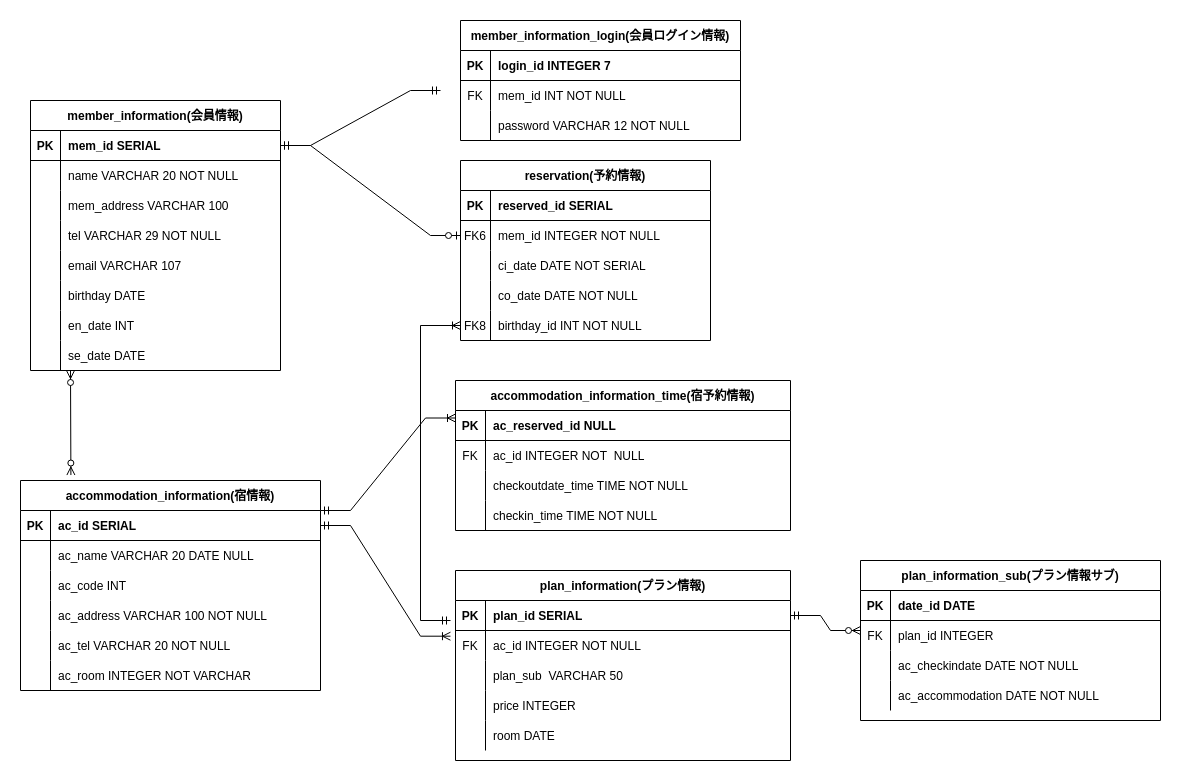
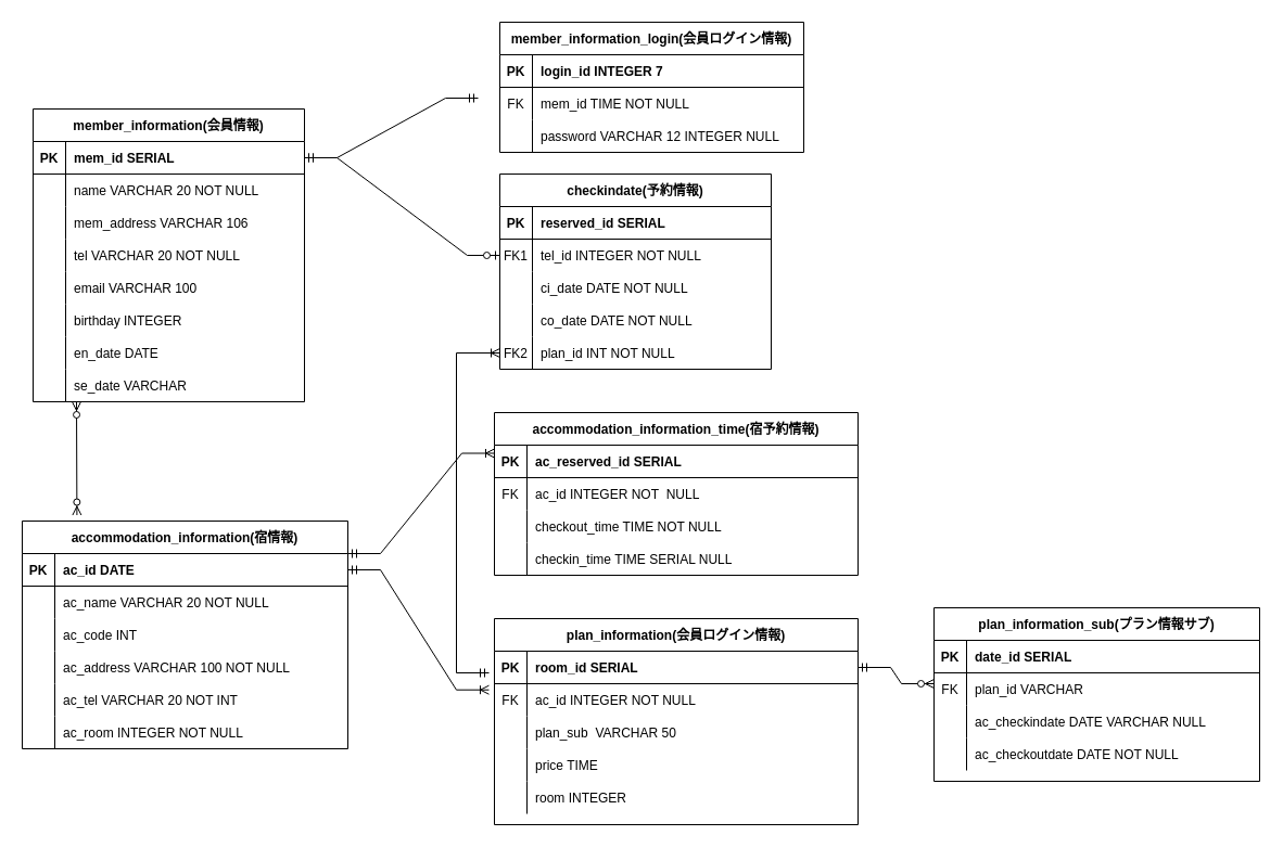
- <mxCell id="33" value="mem_id INT NOT NULL" style="shape=partialRectangle;connectable=0;fillColor=none;top=0;left=0;bottom=0;right=0;align=left;spacingLeft=6;overflow=hidden;" parent="31" vertex="1"><mxGeometry x="30" width="250" height="30" as="geometry"><mxRectangle width="250" height="30" as="alternateBounds" /></mxGeometry></mxCell>
+ <mxCell id="33" value="mem_id TIME NOT NULL" style="shape=partialRectangle;connectable=0;fillColor=none;top=0;left=0;bottom=0;right=0;align=left;spacingLeft=6;overflow=hidden;" parent="31" vertex="1"><mxGeometry x="30" width="250" height="30" as="geometry"><mxRectangle width="250" height="30" as="alternateBounds" /></mxGeometry></mxCell>
- <mxCell id="36" value="password VARCHAR 12 NOT NULL" style="shape=partialRectangle;connectable=0;fillColor=none;top=0;left=0;bottom=0;right=0;align=left;spacingLeft=6;overflow=hidden;" parent="34" vertex="1"><mxGeometry x="30" width="250" height="30" as="geometry"><mxRectangle width="250" height="30" as="alternateBounds" /></mxGeometry></mxCell>
+ <mxCell id="36" value="password VARCHAR 12 INTEGER NULL" style="shape=partialRectangle;connectable=0;fillColor=none;top=0;left=0;bottom=0;right=0;align=left;spacingLeft=6;overflow=hidden;" parent="34" vertex="1"><mxGeometry x="30" width="250" height="30" as="geometry"><mxRectangle width="250" height="30" as="alternateBounds" /></mxGeometry></mxCell>
- <mxCell id="69" value="reservation(予約情報)" style="shape=table;startSize=30;container=1;collapsible=1;childLayout=tableLayout;fixedRows=1;rowLines=0;fontStyle=1;align=center;resizeLast=1;" parent="1" vertex="1"><mxGeometry x="460" y="160" width="250" height="180" as="geometry" /></mxCell>
+ <mxCell id="69" value="checkindate(予約情報)" style="shape=table;startSize=30;container=1;collapsible=1;childLayout=tableLayout;fixedRows=1;rowLines=0;fontStyle=1;align=center;resizeLast=1;" parent="1" vertex="1"><mxGeometry x="460" y="160" width="250" height="180" as="geometry" /></mxCell>
- <mxCell id="11" value="mem_address VARCHAR 100 " style="shape=partialRectangle;connectable=0;fillColor=none;top=0;left=0;bottom=0;right=0;align=left;spacingLeft=6;overflow=hidden;" parent="9" vertex="1"><mxGeometry x="30" width="220" height="30" as="geometry"><mxRectangle width="220" height="30" as="alternateBounds" /></mxGeometry></mxCell>
+ <mxCell id="11" value="mem_address VARCHAR 106 " style="shape=partialRectangle;connectable=0;fillColor=none;top=0;left=0;bottom=0;right=0;align=left;spacingLeft=6;overflow=hidden;" parent="9" vertex="1"><mxGeometry x="30" width="220" height="30" as="geometry"><mxRectangle width="220" height="30" as="alternateBounds" /></mxGeometry></mxCell>
- <mxCell id="14" value="tel VARCHAR 29 NOT NULL" style="shape=partialRectangle;connectable=0;fillColor=none;top=0;left=0;bottom=0;right=0;align=left;spacingLeft=6;overflow=hidden;" parent="12" vertex="1"><mxGeometry x="30" width="220" height="30" as="geometry"><mxRectangle width="220" height="30" as="alternateBounds" /></mxGeometry></mxCell>
+ <mxCell id="14" value="tel VARCHAR 20 NOT NULL" style="shape=partialRectangle;connectable=0;fillColor=none;top=0;left=0;bottom=0;right=0;align=left;spacingLeft=6;overflow=hidden;" parent="12" vertex="1"><mxGeometry x="30" width="220" height="30" as="geometry"><mxRectangle width="220" height="30" as="alternateBounds" /></mxGeometry></mxCell>
- <mxCell id="74" value="FK6" style="shape=partialRectangle;connectable=0;fillColor=none;top=0;left=0;bottom=0;right=0;editable=1;overflow=hidden;" parent="73" vertex="1"><mxGeometry width="30" height="30" as="geometry"><mxRectangle width="30" height="30" as="alternateBounds" /></mxGeometry></mxCell>
+ <mxCell id="74" value="FK1" style="shape=partialRectangle;connectable=0;fillColor=none;top=0;left=0;bottom=0;right=0;editable=1;overflow=hidden;" parent="73" vertex="1"><mxGeometry width="30" height="30" as="geometry"><mxRectangle width="30" height="30" as="alternateBounds" /></mxGeometry></mxCell>
- <mxCell id="75" value="mem_id INTEGER NOT NULL" style="shape=partialRectangle;connectable=0;fillColor=none;top=0;left=0;bottom=0;right=0;align=left;spacingLeft=6;overflow=hidden;" parent="73" vertex="1"><mxGeometry x="30" width="220" height="30" as="geometry"><mxRectangle width="220" height="30" as="alternateBounds" /></mxGeometry></mxCell>
+ <mxCell id="75" value="tel_id INTEGER NOT NULL" style="shape=partialRectangle;connectable=0;fillColor=none;top=0;left=0;bottom=0;right=0;align=left;spacingLeft=6;overflow=hidden;" parent="73" vertex="1"><mxGeometry x="30" width="220" height="30" as="geometry"><mxRectangle width="220" height="30" as="alternateBounds" /></mxGeometry></mxCell>
- <mxCell id="17" value="email VARCHAR 107" style="shape=partialRectangle;connectable=0;fillColor=none;top=0;left=0;bottom=0;right=0;align=left;spacingLeft=6;overflow=hidden;" parent="15" vertex="1"><mxGeometry x="30" width="220" height="30" as="geometry"><mxRectangle width="220" height="30" as="alternateBounds" /></mxGeometry></mxCell>
+ <mxCell id="17" value="email VARCHAR 100" style="shape=partialRectangle;connectable=0;fillColor=none;top=0;left=0;bottom=0;right=0;align=left;spacingLeft=6;overflow=hidden;" parent="15" vertex="1"><mxGeometry x="30" width="220" height="30" as="geometry"><mxRectangle width="220" height="30" as="alternateBounds" /></mxGeometry></mxCell>
- <mxCell id="78" value="ci_date DATE NOT SERIAL" style="shape=partialRectangle;connectable=0;fillColor=none;top=0;left=0;bottom=0;right=0;align=left;spacingLeft=6;overflow=hidden;" parent="76" vertex="1"><mxGeometry x="30" width="220" height="30" as="geometry"><mxRectangle width="220" height="30" as="alternateBounds" /></mxGeometry></mxCell>
+ <mxCell id="78" value="ci_date DATE NOT NULL" style="shape=partialRectangle;connectable=0;fillColor=none;top=0;left=0;bottom=0;right=0;align=left;spacingLeft=6;overflow=hidden;" parent="76" vertex="1"><mxGeometry x="30" width="220" height="30" as="geometry"><mxRectangle width="220" height="30" as="alternateBounds" /></mxGeometry></mxCell>
- <mxCell id="20" value="birthday DATE" style="shape=partialRectangle;connectable=0;fillColor=none;top=0;left=0;bottom=0;right=0;align=left;spacingLeft=6;overflow=hidden;" parent="18" vertex="1"><mxGeometry x="30" width="220" height="30" as="geometry"><mxRectangle width="220" height="30" as="alternateBounds" /></mxGeometry></mxCell>
+ <mxCell id="20" value="birthday INTEGER" style="shape=partialRectangle;connectable=0;fillColor=none;top=0;left=0;bottom=0;right=0;align=left;spacingLeft=6;overflow=hidden;" parent="18" vertex="1"><mxGeometry x="30" width="220" height="30" as="geometry"><mxRectangle width="220" height="30" as="alternateBounds" /></mxGeometry></mxCell>
- <mxCell id="23" value="en_date INT" style="shape=partialRectangle;connectable=0;fillColor=none;top=0;left=0;bottom=0;right=0;align=left;spacingLeft=6;overflow=hidden;" parent="21" vertex="1"><mxGeometry x="30" width="220" height="30" as="geometry"><mxRectangle width="220" height="30" as="alternateBounds" /></mxGeometry></mxCell>
+ <mxCell id="23" value="en_date DATE" style="shape=partialRectangle;connectable=0;fillColor=none;top=0;left=0;bottom=0;right=0;align=left;spacingLeft=6;overflow=hidden;" parent="21" vertex="1"><mxGeometry x="30" width="220" height="30" as="geometry"><mxRectangle width="220" height="30" as="alternateBounds" /></mxGeometry></mxCell>
- <mxCell id="83" value="FK8" style="shape=partialRectangle;connectable=0;fillColor=none;top=0;left=0;bottom=0;right=0;editable=1;overflow=hidden;" vertex="1" parent="82"><mxGeometry width="30" height="30" as="geometry"><mxRectangle width="30" height="30" as="alternateBounds" /></mxGeometry></mxCell>
+ <mxCell id="83" value="FK2" style="shape=partialRectangle;connectable=0;fillColor=none;top=0;left=0;bottom=0;right=0;editable=1;overflow=hidden;" vertex="1" parent="82"><mxGeometry width="30" height="30" as="geometry"><mxRectangle width="30" height="30" as="alternateBounds" /></mxGeometry></mxCell>
- <mxCell id="84" value="birthday_id INT NOT NULL" style="shape=partialRectangle;connectable=0;fillColor=none;top=0;left=0;bottom=0;right=0;align=left;spacingLeft=6;overflow=hidden;" vertex="1" parent="82"><mxGeometry x="30" width="220" height="30" as="geometry"><mxRectangle width="220" height="30" as="alternateBounds" /></mxGeometry></mxCell>
+ <mxCell id="84" value="plan_id INT NOT NULL" style="shape=partialRectangle;connectable=0;fillColor=none;top=0;left=0;bottom=0;right=0;align=left;spacingLeft=6;overflow=hidden;" vertex="1" parent="82"><mxGeometry x="30" width="220" height="30" as="geometry"><mxRectangle width="220" height="30" as="alternateBounds" /></mxGeometry></mxCell>
- <mxCell id="26" value="se_date DATE" style="shape=partialRectangle;connectable=0;fillColor=none;top=0;left=0;bottom=0;right=0;align=left;spacingLeft=6;overflow=hidden;" parent="24" vertex="1"><mxGeometry x="30" width="220" height="30" as="geometry"><mxRectangle width="220" height="30" as="alternateBounds" /></mxGeometry></mxCell>
+ <mxCell id="26" value="se_date VARCHAR" style="shape=partialRectangle;connectable=0;fillColor=none;top=0;left=0;bottom=0;right=0;align=left;spacingLeft=6;overflow=hidden;" parent="24" vertex="1"><mxGeometry x="30" width="220" height="30" as="geometry"><mxRectangle width="220" height="30" as="alternateBounds" /></mxGeometry></mxCell>
- <mxCell id="59" value="ac_reserved_id NULL " style="shape=partialRectangle;connectable=0;fillColor=none;top=0;left=0;bottom=0;right=0;align=left;spacingLeft=6;fontStyle=1;overflow=hidden;" parent="57" vertex="1"><mxGeometry x="30" width="305" height="30" as="geometry"><mxRectangle width="305" height="30" as="alternateBounds" /></mxGeometry></mxCell>
+ <mxCell id="59" value="ac_reserved_id SERIAL " style="shape=partialRectangle;connectable=0;fillColor=none;top=0;left=0;bottom=0;right=0;align=left;spacingLeft=6;fontStyle=1;overflow=hidden;" parent="57" vertex="1"><mxGeometry x="30" width="305" height="30" as="geometry"><mxRectangle width="305" height="30" as="alternateBounds" /></mxGeometry></mxCell>
- <mxCell id="65" value="checkoutdate_time TIME NOT NULL" style="shape=partialRectangle;connectable=0;fillColor=none;top=0;left=0;bottom=0;right=0;align=left;spacingLeft=6;overflow=hidden;fontStyle=0" parent="63" vertex="1"><mxGeometry x="30" width="305" height="30" as="geometry"><mxRectangle width="305" height="30" as="alternateBounds" /></mxGeometry></mxCell>
+ <mxCell id="65" value="checkout_time TIME NOT NULL" style="shape=partialRectangle;connectable=0;fillColor=none;top=0;left=0;bottom=0;right=0;align=left;spacingLeft=6;overflow=hidden;fontStyle=0" parent="63" vertex="1"><mxGeometry x="30" width="305" height="30" as="geometry"><mxRectangle width="305" height="30" as="alternateBounds" /></mxGeometry></mxCell>
- <mxCell id="68" value="checkin_time TIME NOT NULL" style="shape=partialRectangle;connectable=0;fillColor=none;top=0;left=0;bottom=0;right=0;align=left;spacingLeft=6;overflow=hidden;" vertex="1" parent="66"><mxGeometry x="30" width="305" height="30" as="geometry"><mxRectangle width="305" height="30" as="alternateBounds" /></mxGeometry></mxCell>
+ <mxCell id="68" value="checkin_time TIME SERIAL NULL" style="shape=partialRectangle;connectable=0;fillColor=none;top=0;left=0;bottom=0;right=0;align=left;spacingLeft=6;overflow=hidden;" vertex="1" parent="66"><mxGeometry x="30" width="305" height="30" as="geometry"><mxRectangle width="305" height="30" as="alternateBounds" /></mxGeometry></mxCell>
- <mxCell id="40" value="ac_id SERIAL" style="shape=partialRectangle;connectable=0;fillColor=none;top=0;left=0;bottom=0;right=0;align=left;spacingLeft=6;fontStyle=1;overflow=hidden;" parent="38" vertex="1"><mxGeometry x="30" width="270" height="30" as="geometry"><mxRectangle width="270" height="30" as="alternateBounds" /></mxGeometry></mxCell>
+ <mxCell id="40" value="ac_id DATE" style="shape=partialRectangle;connectable=0;fillColor=none;top=0;left=0;bottom=0;right=0;align=left;spacingLeft=6;fontStyle=1;overflow=hidden;" parent="38" vertex="1"><mxGeometry x="30" width="270" height="30" as="geometry"><mxRectangle width="270" height="30" as="alternateBounds" /></mxGeometry></mxCell>
- <mxCell id="43" value="ac_name VARCHAR 20 DATE NULL" style="shape=partialRectangle;connectable=0;fillColor=none;top=0;left=0;bottom=0;right=0;align=left;spacingLeft=6;overflow=hidden;" parent="41" vertex="1"><mxGeometry x="30" width="270" height="30" as="geometry"><mxRectangle width="270" height="30" as="alternateBounds" /></mxGeometry></mxCell>
+ <mxCell id="43" value="ac_name VARCHAR 20 NOT NULL" style="shape=partialRectangle;connectable=0;fillColor=none;top=0;left=0;bottom=0;right=0;align=left;spacingLeft=6;overflow=hidden;" parent="41" vertex="1"><mxGeometry x="30" width="270" height="30" as="geometry"><mxRectangle width="270" height="30" as="alternateBounds" /></mxGeometry></mxCell>
- <mxCell id="89" value="plan_information(プラン情報)" style="shape=table;startSize=30;container=1;collapsible=1;childLayout=tableLayout;fixedRows=1;rowLines=0;fontStyle=1;align=center;resizeLast=1;" parent="1" vertex="1"><mxGeometry x="455" y="570" width="335" height="190" as="geometry" /></mxCell>
+ <mxCell id="89" value="plan_information(会員ログイン情報)" style="shape=table;startSize=30;container=1;collapsible=1;childLayout=tableLayout;fixedRows=1;rowLines=0;fontStyle=1;align=center;resizeLast=1;" parent="1" vertex="1"><mxGeometry x="455" y="570" width="335" height="190" as="geometry" /></mxCell>
- <mxCell id="108" value="date_id DATE" style="shape=partialRectangle;connectable=0;fillColor=none;top=0;left=0;bottom=0;right=0;align=left;spacingLeft=6;fontStyle=1;overflow=hidden;" parent="106" vertex="1"><mxGeometry x="30" width="270" height="30" as="geometry"><mxRectangle width="270" height="30" as="alternateBounds" /></mxGeometry></mxCell>
+ <mxCell id="108" value="date_id SERIAL" style="shape=partialRectangle;connectable=0;fillColor=none;top=0;left=0;bottom=0;right=0;align=left;spacingLeft=6;fontStyle=1;overflow=hidden;" parent="106" vertex="1"><mxGeometry x="30" width="270" height="30" as="geometry"><mxRectangle width="270" height="30" as="alternateBounds" /></mxGeometry></mxCell>
- <mxCell id="92" value="plan_id SERIAL" style="shape=partialRectangle;connectable=0;fillColor=none;top=0;left=0;bottom=0;right=0;align=left;spacingLeft=6;fontStyle=1;overflow=hidden;" parent="90" vertex="1"><mxGeometry x="30" width="305" height="30" as="geometry"><mxRectangle width="305" height="30" as="alternateBounds" /></mxGeometry></mxCell>
+ <mxCell id="92" value="room_id SERIAL" style="shape=partialRectangle;connectable=0;fillColor=none;top=0;left=0;bottom=0;right=0;align=left;spacingLeft=6;fontStyle=1;overflow=hidden;" parent="90" vertex="1"><mxGeometry x="30" width="305" height="30" as="geometry"><mxRectangle width="305" height="30" as="alternateBounds" /></mxGeometry></mxCell>
- <mxCell id="111" value="plan_id INTEGER" style="shape=partialRectangle;connectable=0;fillColor=none;top=0;left=0;bottom=0;right=0;align=left;spacingLeft=6;overflow=hidden;" parent="109" vertex="1"><mxGeometry x="30" width="270" height="30" as="geometry"><mxRectangle width="270" height="30" as="alternateBounds" /></mxGeometry></mxCell>
+ <mxCell id="111" value="plan_id VARCHAR" style="shape=partialRectangle;connectable=0;fillColor=none;top=0;left=0;bottom=0;right=0;align=left;spacingLeft=6;overflow=hidden;" parent="109" vertex="1"><mxGeometry x="30" width="270" height="30" as="geometry"><mxRectangle width="270" height="30" as="alternateBounds" /></mxGeometry></mxCell>
- <mxCell id="52" value="ac_tel VARCHAR 20 NOT NULL" style="shape=partialRectangle;connectable=0;fillColor=none;top=0;left=0;bottom=0;right=0;align=left;spacingLeft=6;overflow=hidden;" parent="50" vertex="1"><mxGeometry x="30" width="270" height="30" as="geometry"><mxRectangle width="270" height="30" as="alternateBounds" /></mxGeometry></mxCell>
+ <mxCell id="52" value="ac_tel VARCHAR 20 NOT INT" style="shape=partialRectangle;connectable=0;fillColor=none;top=0;left=0;bottom=0;right=0;align=left;spacingLeft=6;overflow=hidden;" parent="50" vertex="1"><mxGeometry x="30" width="270" height="30" as="geometry"><mxRectangle width="270" height="30" as="alternateBounds" /></mxGeometry></mxCell>
- <mxCell id="114" value="ac_checkindate DATE NOT NULL" style="shape=partialRectangle;connectable=0;fillColor=none;top=0;left=0;bottom=0;right=0;align=left;spacingLeft=6;overflow=hidden;" parent="112" vertex="1"><mxGeometry x="30" width="270" height="30" as="geometry"><mxRectangle width="270" height="30" as="alternateBounds" /></mxGeometry></mxCell>
+ <mxCell id="114" value="ac_checkindate DATE VARCHAR NULL" style="shape=partialRectangle;connectable=0;fillColor=none;top=0;left=0;bottom=0;right=0;align=left;spacingLeft=6;overflow=hidden;" parent="112" vertex="1"><mxGeometry x="30" width="270" height="30" as="geometry"><mxRectangle width="270" height="30" as="alternateBounds" /></mxGeometry></mxCell>
- <mxCell id="55" value="ac_room INTEGER NOT VARCHAR" style="shape=partialRectangle;connectable=0;fillColor=none;top=0;left=0;bottom=0;right=0;align=left;spacingLeft=6;overflow=hidden;" parent="53" vertex="1"><mxGeometry x="30" width="270" height="30" as="geometry"><mxRectangle width="270" height="30" as="alternateBounds" /></mxGeometry></mxCell>
+ <mxCell id="55" value="ac_room INTEGER NOT NULL" style="shape=partialRectangle;connectable=0;fillColor=none;top=0;left=0;bottom=0;right=0;align=left;spacingLeft=6;overflow=hidden;" parent="53" vertex="1"><mxGeometry x="30" width="270" height="30" as="geometry"><mxRectangle width="270" height="30" as="alternateBounds" /></mxGeometry></mxCell>
- <mxCell id="117" value="ac_accommodation DATE NOT NULL" style="shape=partialRectangle;connectable=0;fillColor=none;top=0;left=0;bottom=0;right=0;align=left;spacingLeft=6;overflow=hidden;" parent="115" vertex="1"><mxGeometry x="30" width="270" height="30" as="geometry"><mxRectangle width="270" height="30" as="alternateBounds" /></mxGeometry></mxCell>
+ <mxCell id="117" value="ac_checkoutdate DATE NOT NULL" style="shape=partialRectangle;connectable=0;fillColor=none;top=0;left=0;bottom=0;right=0;align=left;spacingLeft=6;overflow=hidden;" parent="115" vertex="1"><mxGeometry x="30" width="270" height="30" as="geometry"><mxRectangle width="270" height="30" as="alternateBounds" /></mxGeometry></mxCell>
- <mxCell id="101" value="price INTEGER" style="shape=partialRectangle;connectable=0;fillColor=none;top=0;left=0;bottom=0;right=0;align=left;spacingLeft=6;overflow=hidden;" parent="99" vertex="1"><mxGeometry x="30" width="305" height="30" as="geometry"><mxRectangle width="305" height="30" as="alternateBounds" /></mxGeometry></mxCell>
+ <mxCell id="101" value="price TIME" style="shape=partialRectangle;connectable=0;fillColor=none;top=0;left=0;bottom=0;right=0;align=left;spacingLeft=6;overflow=hidden;" parent="99" vertex="1"><mxGeometry x="30" width="305" height="30" as="geometry"><mxRectangle width="305" height="30" as="alternateBounds" /></mxGeometry></mxCell>
- <mxCell id="104" value="room DATE" style="shape=partialRectangle;connectable=0;fillColor=none;top=0;left=0;bottom=0;right=0;align=left;spacingLeft=6;overflow=hidden;" parent="102" vertex="1"><mxGeometry x="30" width="305" height="30" as="geometry"><mxRectangle width="305" height="30" as="alternateBounds" /></mxGeometry></mxCell>
+ <mxCell id="104" value="room INTEGER" style="shape=partialRectangle;connectable=0;fillColor=none;top=0;left=0;bottom=0;right=0;align=left;spacingLeft=6;overflow=hidden;" parent="102" vertex="1"><mxGeometry x="30" width="305" height="30" as="geometry"><mxRectangle width="305" height="30" as="alternateBounds" /></mxGeometry></mxCell>
